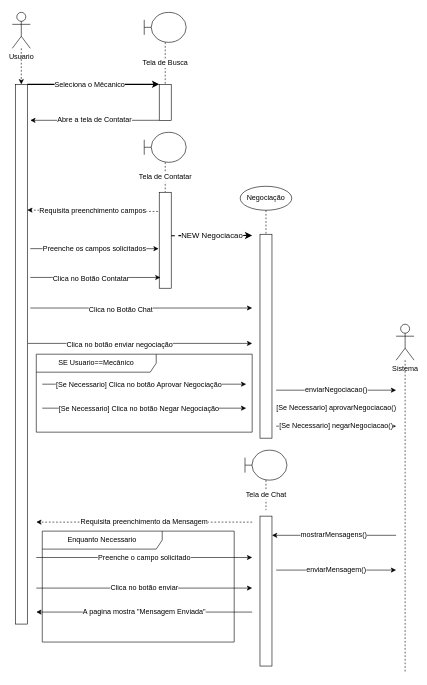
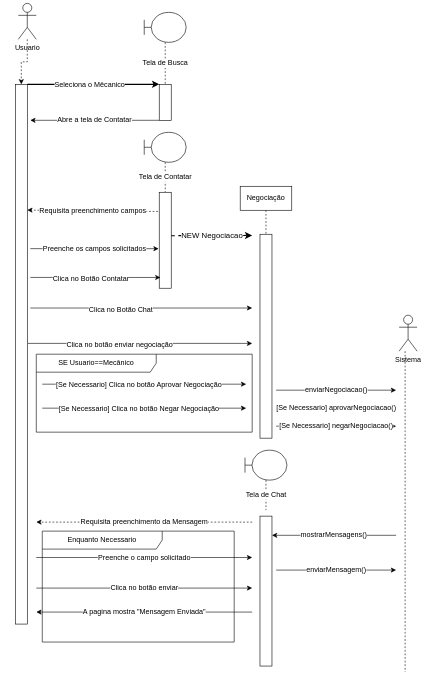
- <mxCell id="3" value="Usuario" style="shape=umlActor;verticalLabelPosition=bottom;verticalAlign=top;html=1;outlineConnect=0;" parent="1" vertex="1"><mxGeometry x="20" y="20" width="30" height="60" as="geometry" /></mxCell>
+ <mxCell id="3" value="Usuario" style="shape=umlActor;verticalLabelPosition=bottom;verticalAlign=top;html=1;outlineConnect=0;" parent="1" vertex="1"><mxGeometry x="30" y="5" width="30" height="60" as="geometry" /></mxCell>
- <mxCell id="18" value="Negociação" style="ellipse;whiteSpace=wrap;html=1;fontSize=12;" parent="1" vertex="1"><mxGeometry x="400" y="310" width="86" height="40" as="geometry" /></mxCell>
+ <mxCell id="18" value="Negociação" style="rounded=0;whiteSpace=wrap;html=1;fontSize=12;" parent="1" vertex="1"><mxGeometry x="400" y="310" width="86" height="40" as="geometry" /></mxCell>
- <mxCell id="40" value="Sistema" style="shape=umlActor;verticalLabelPosition=bottom;verticalAlign=top;html=1;outlineConnect=0;" vertex="1" parent="1"><mxGeometry x="660" y="540" width="30" height="60" as="geometry" /></mxCell>
+ <mxCell id="40" value="Sistema" style="shape=umlActor;verticalLabelPosition=bottom;verticalAlign=top;html=1;outlineConnect=0;" vertex="1" parent="1"><mxGeometry x="665" y="525" width="30" height="60" as="geometry" /></mxCell>
